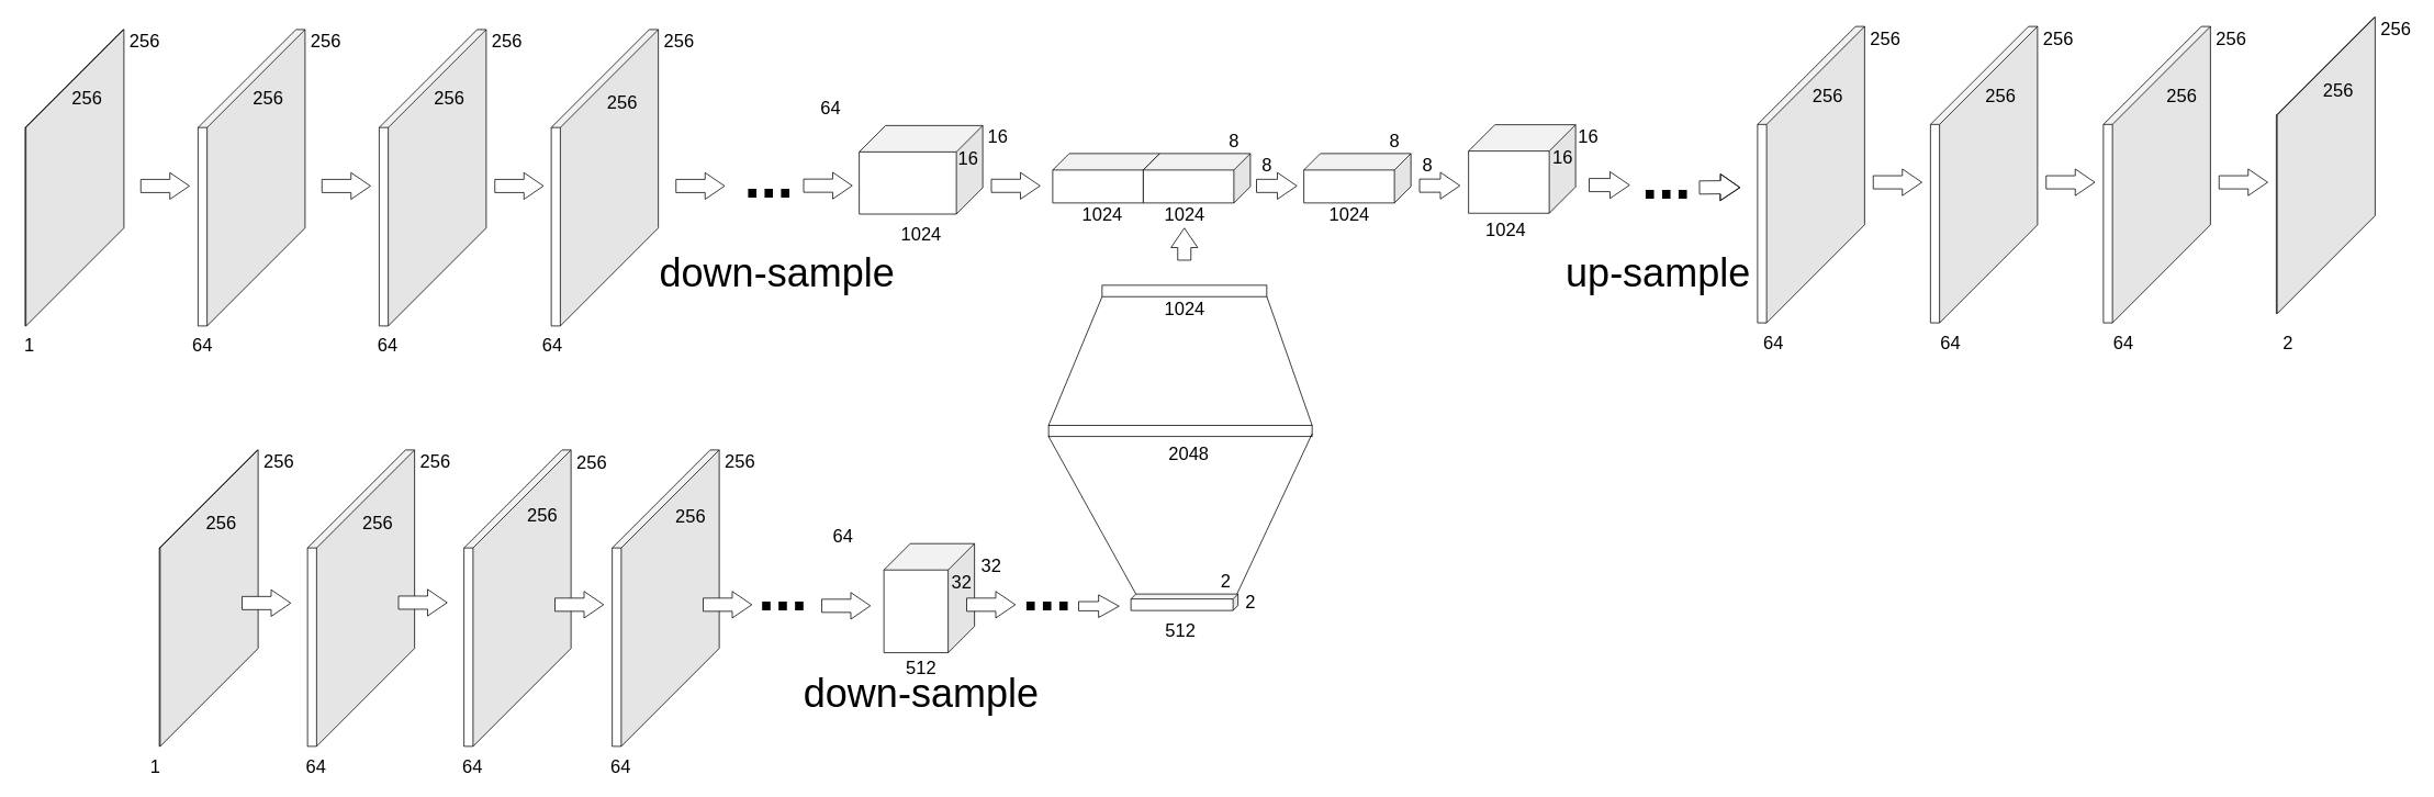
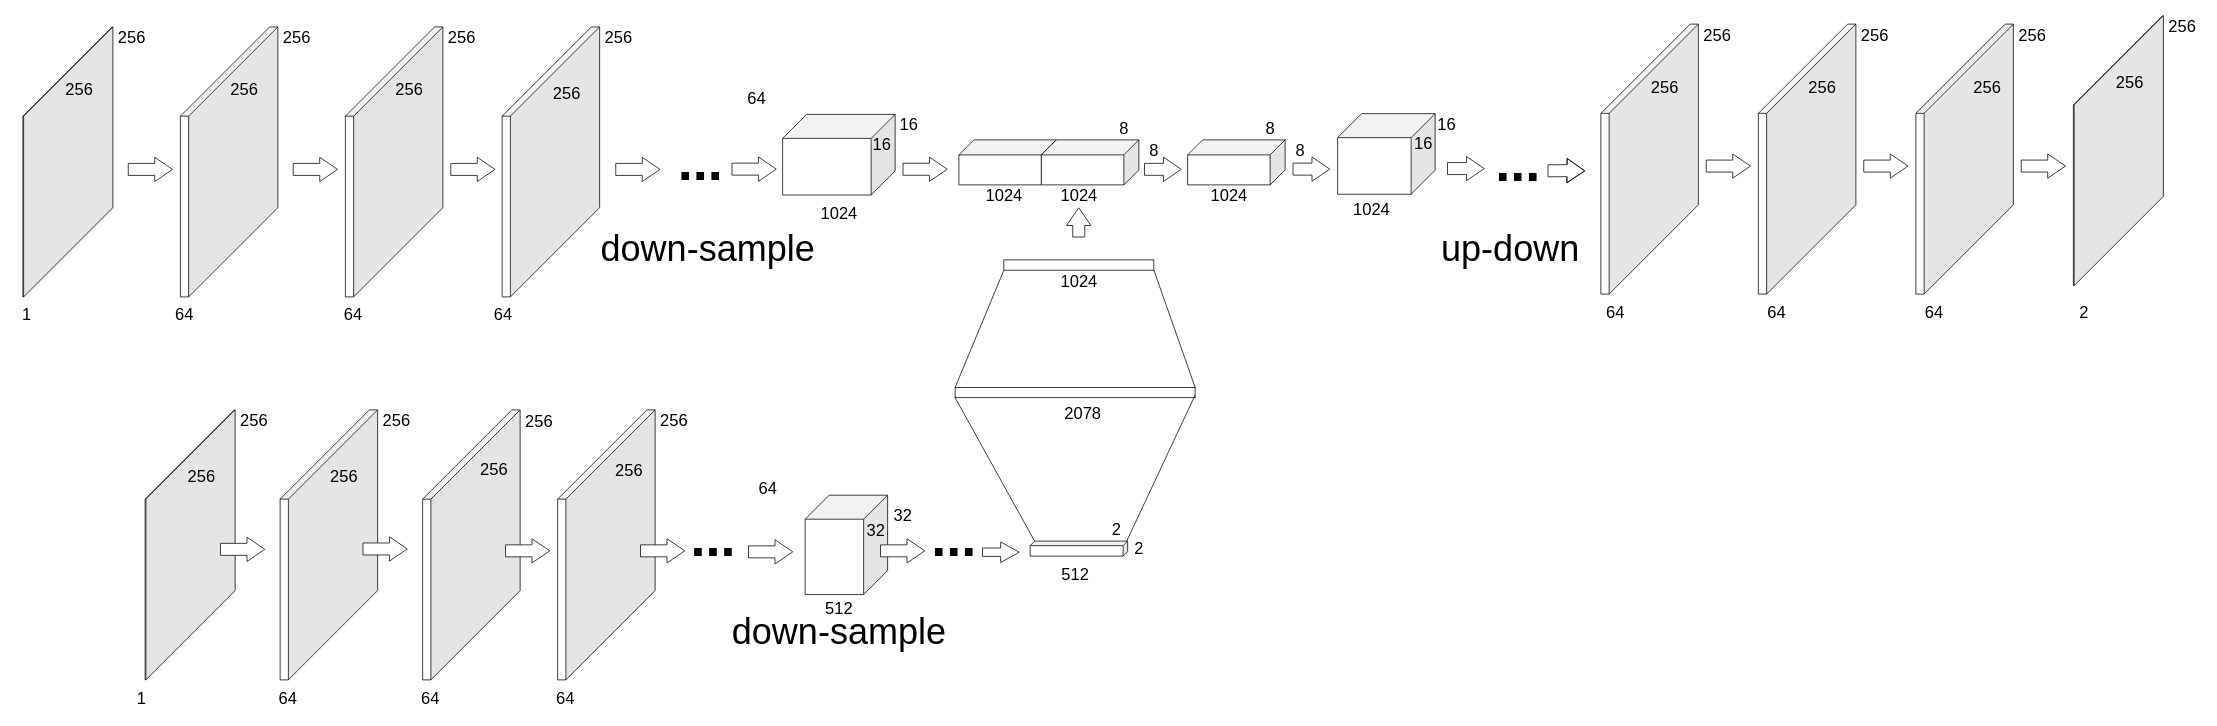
- <mxCell id="109" value="&lt;font style=&quot;font-size: 48px&quot;&gt;up-sample&lt;/font&gt;" style="text;html=1;align=center;verticalAlign=middle;resizable=0;points=[];autosize=1;" vertex="1" parent="1"><mxGeometry x="1893" y="316" width="240" height="30" as="geometry" /></mxCell>
+ <mxCell id="109" value="&lt;font style=&quot;font-size: 48px&quot;&gt;up-down&lt;/font&gt;" style="text;html=1;align=center;verticalAlign=middle;resizable=0;points=[];autosize=1;" vertex="1" parent="1"><mxGeometry x="1893" y="316" width="240" height="30" as="geometry" /></mxCell>
- <mxCell id="65" value="&lt;font style=&quot;font-size: 22px&quot;&gt;2048&lt;/font&gt;" style="text;html=1;align=center;verticalAlign=middle;resizable=0;points=[];autosize=1;fontSize=22;" parent="1" vertex="1"><mxGeometry x="1413" y="536" width="60" height="30" as="geometry" /></mxCell>
+ <mxCell id="65" value="&lt;font style=&quot;font-size: 22px&quot;&gt;2078&lt;/font&gt;" style="text;html=1;align=center;verticalAlign=middle;resizable=0;points=[];autosize=1;fontSize=22;" parent="1" vertex="1"><mxGeometry x="1413" y="536" width="60" height="30" as="geometry" /></mxCell>
